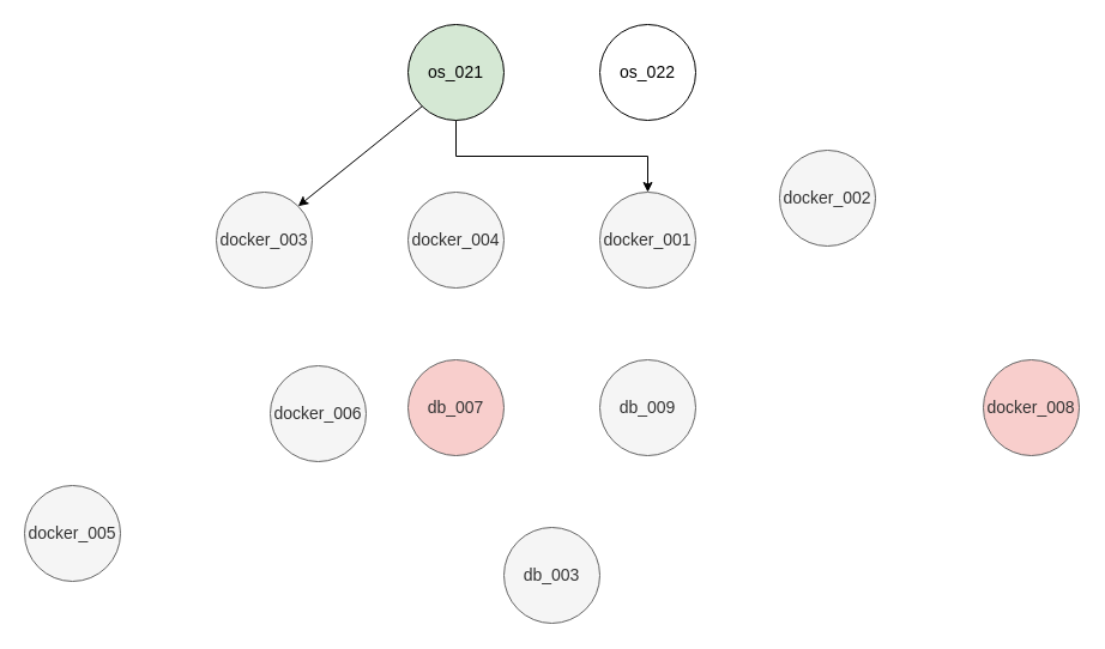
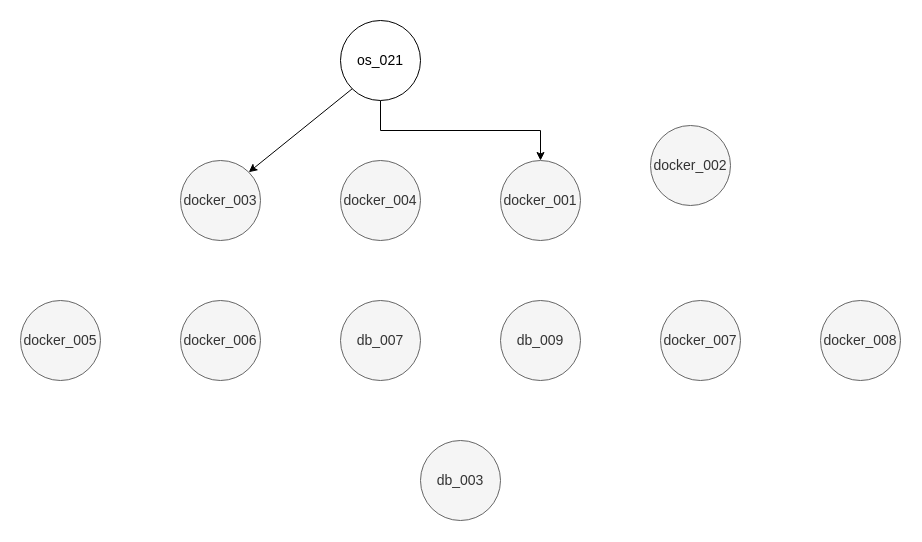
- <mxCell id="3" value="&lt;font style=&quot;font-size: 14px&quot;&gt;os_021&lt;/font&gt;" style="ellipse;whiteSpace=wrap;html=1;aspect=fixed;fillColor=#d5e8d4;" vertex="1" parent="1"><mxGeometry x="340" y="20" width="80" height="80" as="geometry" /></mxCell>
+ <mxCell id="3" value="&lt;font style=&quot;font-size: 14px&quot;&gt;os_021&lt;/font&gt;" style="ellipse;whiteSpace=wrap;html=1;aspect=fixed;" vertex="1" parent="1"><mxGeometry x="340" y="20" width="80" height="80" as="geometry" /></mxCell>
- <mxCell id="4" value="&lt;font style=&quot;font-size: 14px&quot;&gt;os_022&lt;/font&gt;" style="ellipse;whiteSpace=wrap;html=1;aspect=fixed;" vertex="1" parent="1"><mxGeometry x="500" y="20" width="80" height="80" as="geometry" /></mxCell>
- <mxCell id="11" value="&lt;span style=&quot;font-size: 14px&quot;&gt;db_007&lt;/span&gt;" style="ellipse;whiteSpace=wrap;html=1;aspect=fixed;fillColor=#f8cecc;strokeColor=#666666;fontColor=#333333;" vertex="1" parent="1"><mxGeometry x="340" y="300" width="80" height="80" as="geometry" /></mxCell>
+ <mxCell id="11" value="&lt;span style=&quot;font-size: 14px&quot;&gt;db_007&lt;/span&gt;" style="ellipse;whiteSpace=wrap;html=1;aspect=fixed;fillColor=#f5f5f5;strokeColor=#666666;fontColor=#333333;" vertex="1" parent="1"><mxGeometry x="340" y="300" width="80" height="80" as="geometry" /></mxCell>
+ <mxCell id="13" value="&lt;span style=&quot;font-size: 14px&quot;&gt;docker_007&lt;/span&gt;" style="ellipse;whiteSpace=wrap;html=1;aspect=fixed;fillColor=#f5f5f5;strokeColor=#666666;fontColor=#333333;" vertex="1" parent="1"><mxGeometry x="660" y="300" width="80" height="80" as="geometry" /></mxCell>
- <mxCell id="14" value="&lt;span style=&quot;font-size: 14px&quot;&gt;docker_008&lt;/span&gt;" style="ellipse;whiteSpace=wrap;html=1;aspect=fixed;fillColor=#f8cecc;strokeColor=#666666;fontColor=#333333;" vertex="1" parent="1"><mxGeometry x="820" y="300" width="80" height="80" as="geometry" /></mxCell>
+ <mxCell id="14" value="&lt;span style=&quot;font-size: 14px&quot;&gt;docker_008&lt;/span&gt;" style="ellipse;whiteSpace=wrap;html=1;aspect=fixed;fillColor=#f5f5f5;strokeColor=#666666;fontColor=#333333;" vertex="1" parent="1"><mxGeometry x="820" y="300" width="80" height="80" as="geometry" /></mxCell>
- <mxCell id="10" value="&lt;span style=&quot;font-size: 14px&quot;&gt;docker_006&lt;/span&gt;" style="ellipse;whiteSpace=wrap;html=1;aspect=fixed;fillColor=#f5f5f5;strokeColor=#666666;fontColor=#333333;" vertex="1" parent="1"><mxGeometry x="225" y="305" width="80" height="80" as="geometry" /></mxCell>
+ <mxCell id="10" value="&lt;span style=&quot;font-size: 14px&quot;&gt;docker_006&lt;/span&gt;" style="ellipse;whiteSpace=wrap;html=1;aspect=fixed;fillColor=#f5f5f5;strokeColor=#666666;fontColor=#333333;" vertex="1" parent="1"><mxGeometry x="180" y="300" width="80" height="80" as="geometry" /></mxCell>
- <mxCell id="9" value="&lt;span style=&quot;font-size: 14px&quot;&gt;docker_005&lt;/span&gt;" style="ellipse;whiteSpace=wrap;html=1;aspect=fixed;fillColor=#f5f5f5;strokeColor=#666666;fontColor=#333333;" vertex="1" parent="1"><mxGeometry x="20" y="405" width="80" height="80" as="geometry" /></mxCell>
+ <mxCell id="9" value="&lt;span style=&quot;font-size: 14px&quot;&gt;docker_005&lt;/span&gt;" style="ellipse;whiteSpace=wrap;html=1;aspect=fixed;fillColor=#f5f5f5;strokeColor=#666666;fontColor=#333333;" vertex="1" parent="1"><mxGeometry x="20" y="300" width="80" height="80" as="geometry" /></mxCell>
